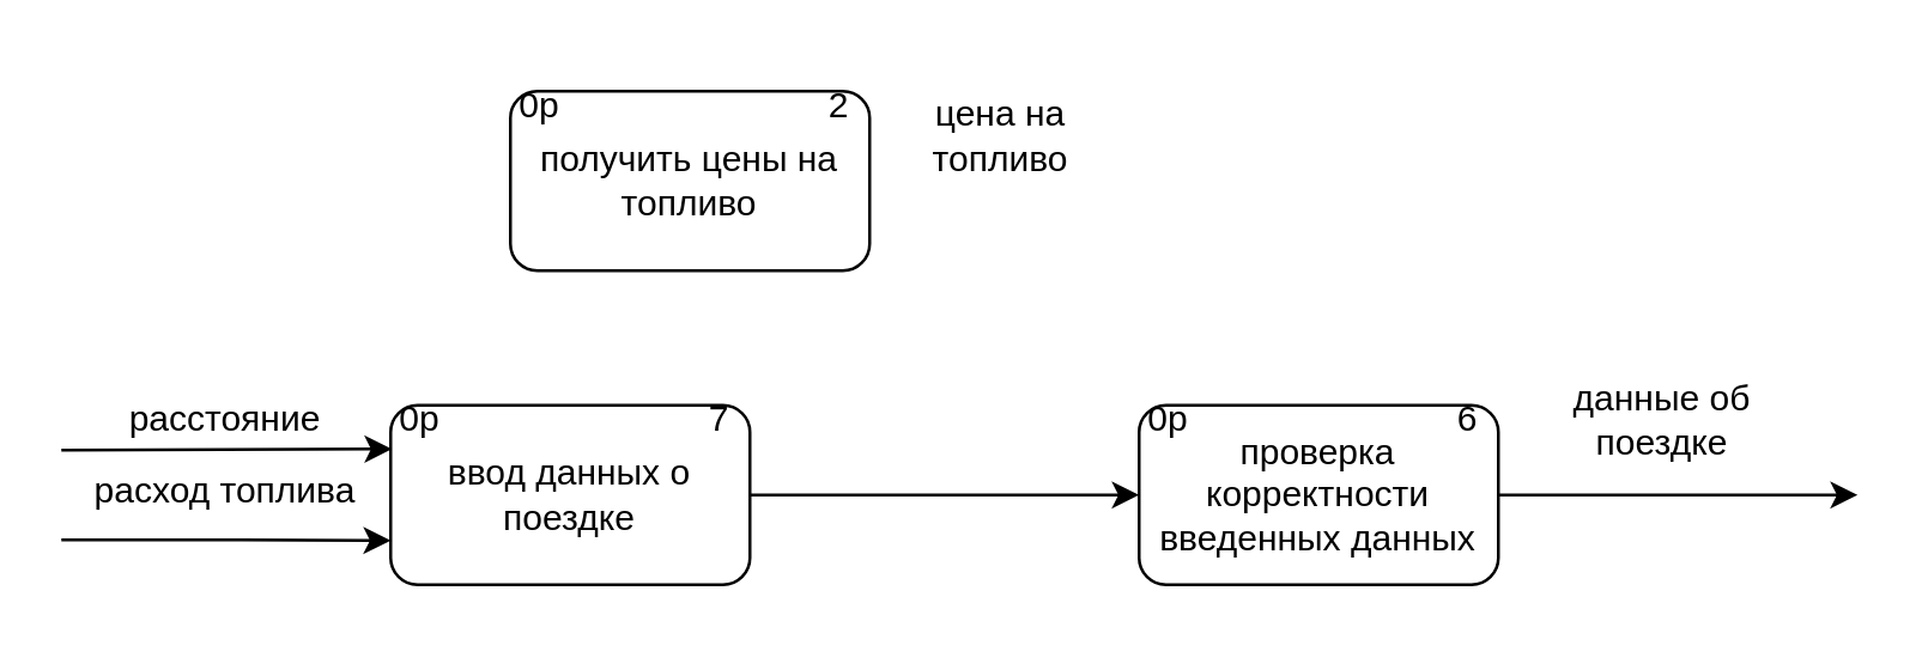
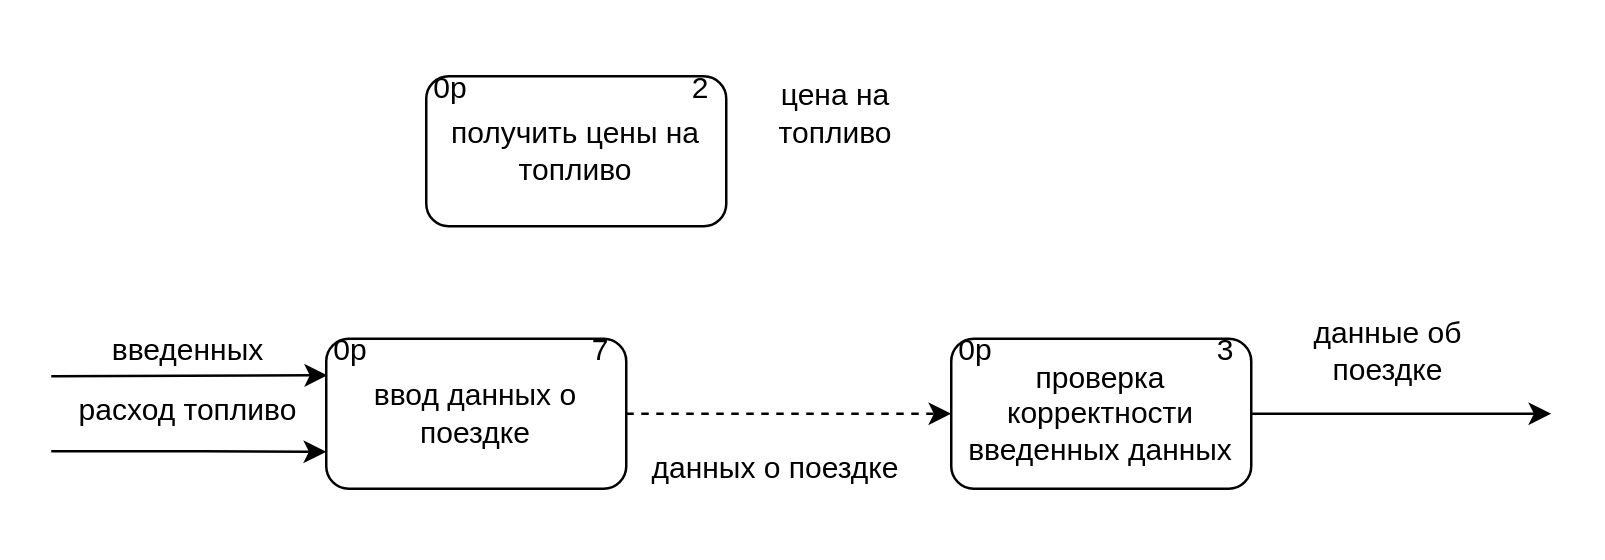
- <mxCell id="3" value="расстояние" style="text;html=1;strokeColor=none;fillColor=none;align=center;verticalAlign=middle;whiteSpace=wrap;rounded=0;" parent="1" vertex="1"><mxGeometry x="45" y="135" width="60" height="10" as="geometry" /></mxCell>
+ <mxCell id="3" value="введенных" style="text;html=1;strokeColor=none;fillColor=none;align=center;verticalAlign=middle;whiteSpace=wrap;rounded=0;" parent="1" vertex="1"><mxGeometry x="45" y="135" width="60" height="10" as="geometry" /></mxCell>
- <mxCell id="14" value="6" style="text;html=1;strokeColor=none;fillColor=none;align=center;verticalAlign=middle;whiteSpace=wrap;rounded=0;" parent="1" vertex="1"><mxGeometry x="460" y="125" width="60" height="30" as="geometry" /></mxCell>
+ <mxCell id="14" value="3" style="text;html=1;strokeColor=none;fillColor=none;align=center;verticalAlign=middle;whiteSpace=wrap;rounded=0;" parent="1" vertex="1"><mxGeometry x="460" y="125" width="60" height="30" as="geometry" /></mxCell>
- <mxCell id="5" value="расход топлива" style="text;html=1;strokeColor=none;fillColor=none;align=center;verticalAlign=middle;whiteSpace=wrap;rounded=0;" parent="1" vertex="1"><mxGeometry x="30" y="155" width="90" height="17" as="geometry" /></mxCell>
+ <mxCell id="5" value="расход топливо" style="text;html=1;strokeColor=none;fillColor=none;align=center;verticalAlign=middle;whiteSpace=wrap;rounded=0;" parent="1" vertex="1"><mxGeometry x="30" y="155" width="90" height="17" as="geometry" /></mxCell>
- <mxCell id="6" value="" style="edgeStyle=orthogonalEdgeStyle;rounded=0;orthogonalLoop=1;jettySize=auto;html=1;" parent="1" source="7" target="8" edge="1"><mxGeometry relative="1" as="geometry" /></mxCell>
+ <mxCell id="6" value="" style="edgeStyle=orthogonalEdgeStyle;rounded=0;orthogonalLoop=1;jettySize=auto;html=1;dashed=1;" parent="1" source="7" target="8" edge="1"><mxGeometry relative="1" as="geometry" /></mxCell>
+ <mxCell id="9" value="данных о поездке" style="text;html=1;strokeColor=none;fillColor=none;align=center;verticalAlign=middle;whiteSpace=wrap;rounded=0;" parent="1" vertex="1"><mxGeometry x="250" y="172" width="120" height="30" as="geometry" /></mxCell>
